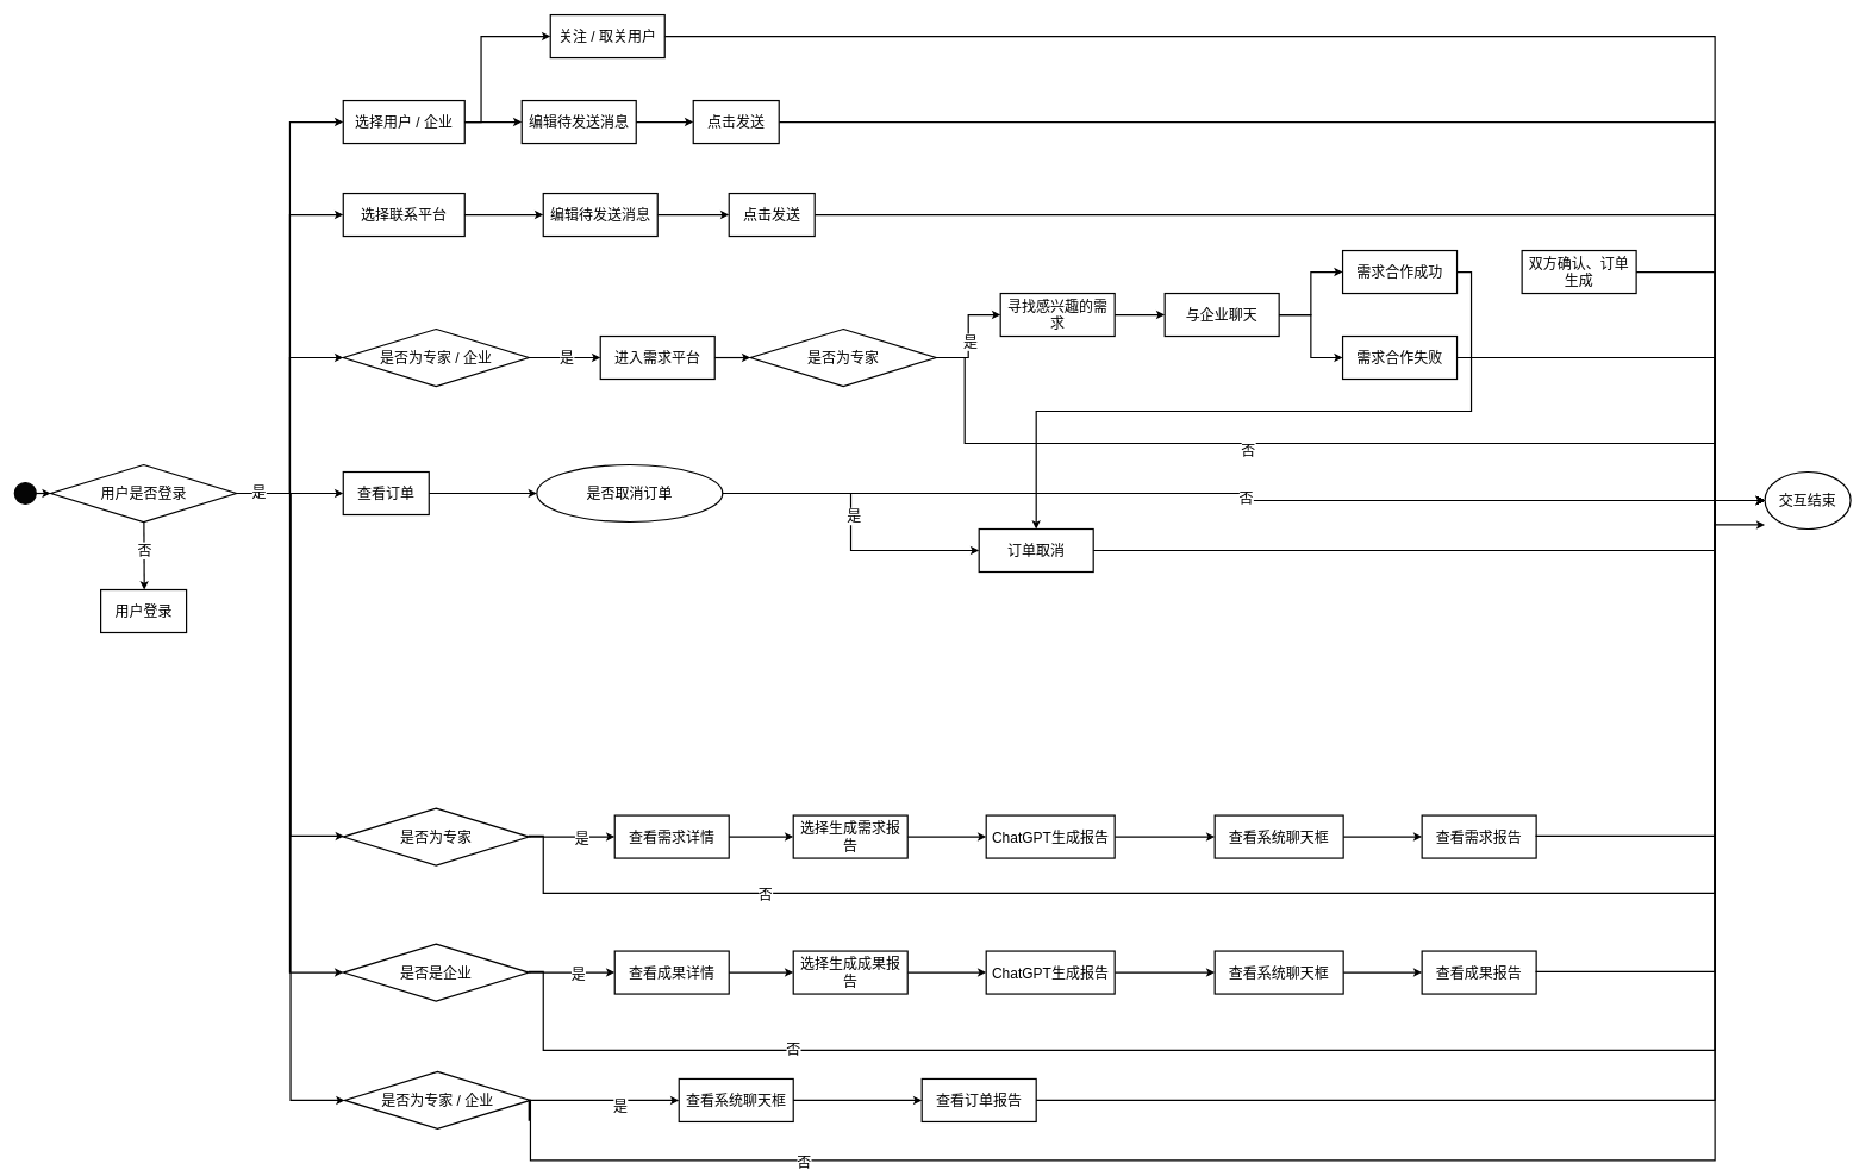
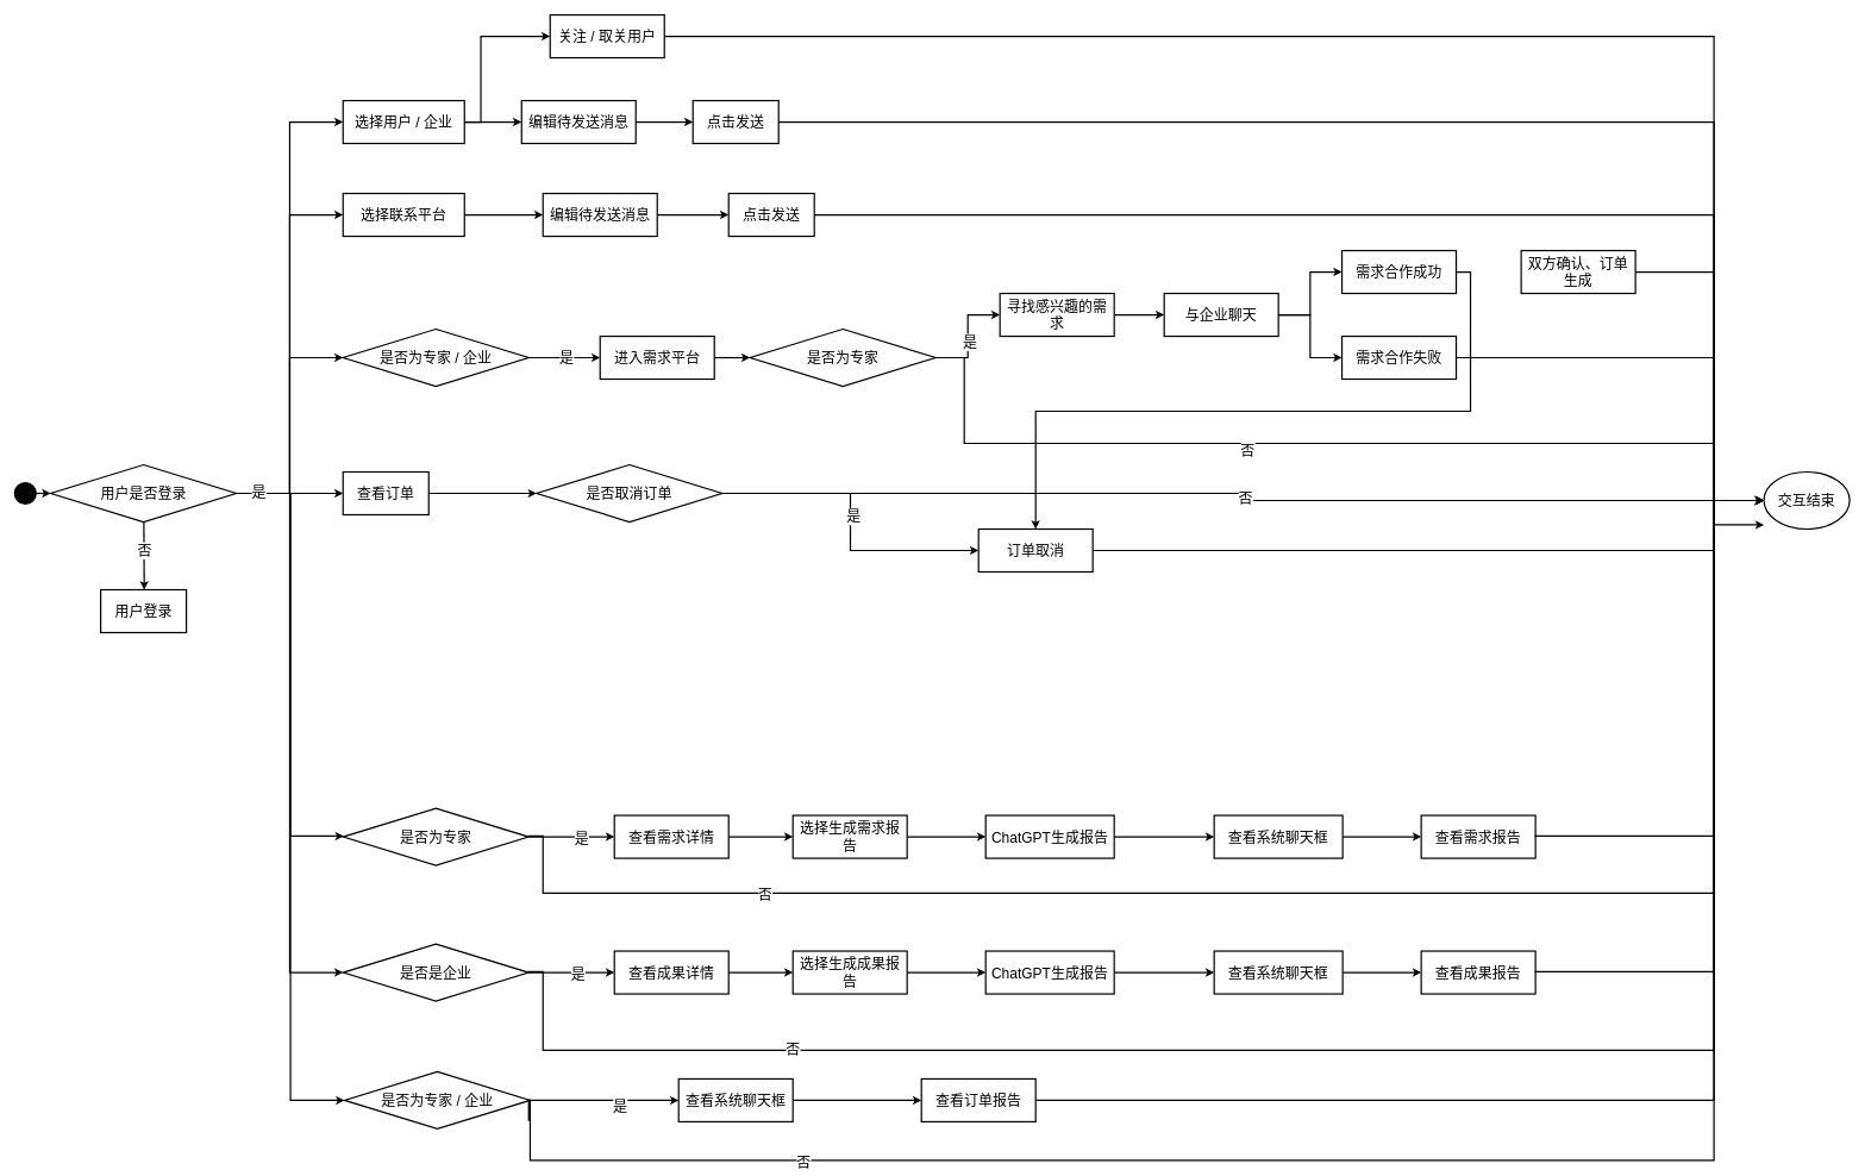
- <mxCell id="40" value="&lt;font style=&quot;font-size: 20px;&quot;&gt;是否取消订单&lt;/font&gt;" style="ellipse;whiteSpace=wrap;html=1;strokeWidth=2;spacing=2;fontSize=20;fontColor=default;labelBackgroundColor=none;horizontal=1;" parent="39" vertex="1"><mxGeometry width="260" height="80" as="geometry" /></mxCell>
+ <mxCell id="40" value="&lt;font style=&quot;font-size: 20px;&quot;&gt;是否取消订单&lt;/font&gt;" style="rhombus;whiteSpace=wrap;html=1;strokeWidth=2;spacing=2;fontSize=20;fontColor=default;labelBackgroundColor=none;horizontal=1;" parent="39" vertex="1"><mxGeometry width="260" height="80" as="geometry" /></mxCell>
